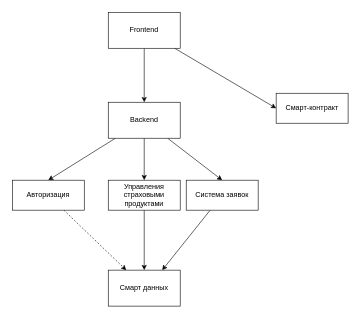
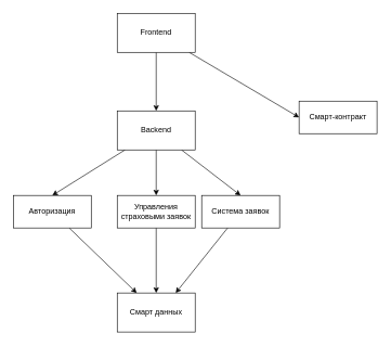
- <mxCell id="9" value="&lt;span style=&quot;&quot;&gt;Управления страховыми продуктами&lt;/span&gt;" style="rounded=0;whiteSpace=wrap;html=1;" vertex="1" parent="1"><mxGeometry x="180" y="300" width="120" height="50" as="geometry" /></mxCell>
+ <mxCell id="9" value="&lt;span style=&quot;&quot;&gt;Управления страховыми заявок&lt;/span&gt;" style="rounded=0;whiteSpace=wrap;html=1;" vertex="1" parent="1"><mxGeometry x="180" y="300" width="120" height="50" as="geometry" /></mxCell>
- <mxCell id="6" style="edgeStyle=none;html=1;entryX=0.25;entryY=0;entryDx=0;entryDy=0;dashed=1;" edge="1" parent="1" source="7" target="16"><mxGeometry relative="1" as="geometry" /></mxCell>
+ <mxCell id="6" style="edgeStyle=none;html=1;entryX=0.25;entryY=0;entryDx=0;entryDy=0;" edge="1" parent="1" source="7" target="16"><mxGeometry relative="1" as="geometry" /></mxCell>
